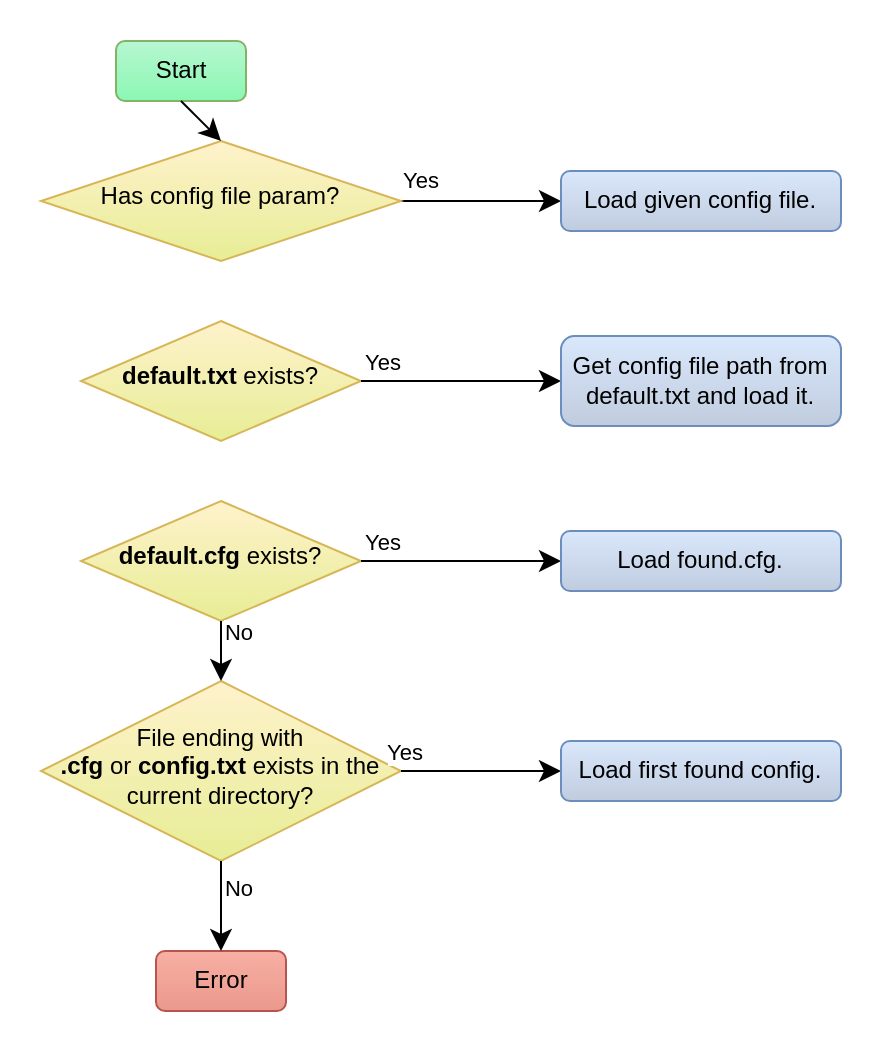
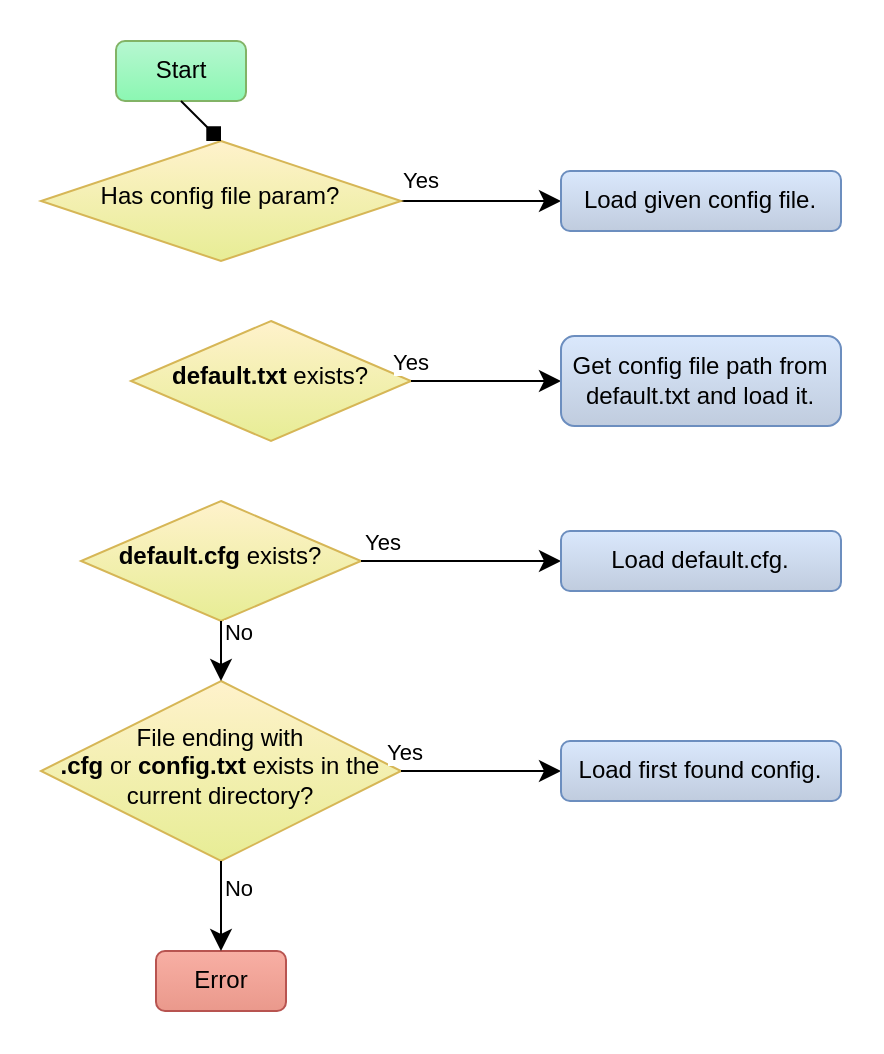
- <mxCell id="10" value="" style="endArrow=classic;html=1;rounded=0;exitX=0.5;exitY=1;exitDx=0;exitDy=0;entryX=0.5;entryY=0;entryDx=0;entryDy=0;endSize=8;fontFamily=Helvetica;" edge="1" parent="1" source="2" target="4"><mxGeometry width="50" height="50" relative="1" as="geometry"><mxPoint x="290" y="320" as="sourcePoint" /><mxPoint x="340" y="270" as="targetPoint" /></mxGeometry></mxCell>
+ <mxCell id="10" value="" style="endArrow=diamond;html=1;rounded=0;exitX=0.5;exitY=1;exitDx=0;exitDy=0;entryX=0.5;entryY=0;entryDx=0;entryDy=0;endSize=8;fontFamily=Helvetica;" edge="1" parent="1" source="2" target="4"><mxGeometry width="50" height="50" relative="1" as="geometry"><mxPoint x="290" y="320" as="sourcePoint" /><mxPoint x="340" y="270" as="targetPoint" /></mxGeometry></mxCell>
- <mxCell id="5" value="&lt;b&gt;default.txt&lt;/b&gt; exists?" style="rhombus;whiteSpace=wrap;html=1;shadow=0;fontFamily=Helvetica;fontSize=12;align=center;strokeWidth=1;spacing=6;spacingTop=-4;fillColor=#FFF2CC;strokeColor=#d6b656;gradientColor=#E7ED95;" parent="1" vertex="1"><mxGeometry x="40" y="160" width="140" height="60" as="geometry" /></mxCell>
+ <mxCell id="5" value="&lt;b&gt;default.txt&lt;/b&gt; exists?" style="rhombus;whiteSpace=wrap;html=1;shadow=0;fontFamily=Helvetica;fontSize=12;align=center;strokeWidth=1;spacing=6;spacingTop=-4;fillColor=#FFF2CC;strokeColor=#d6b656;gradientColor=#E7ED95;" parent="1" vertex="1"><mxGeometry x="65" y="160" width="140" height="60" as="geometry" /></mxCell>
- <mxCell id="14" value="Load found.cfg." style="rounded=1;whiteSpace=wrap;html=1;fillColor=#dae8fc;strokeColor=#6c8ebf;gradientColor=#C0CCDE;fontFamily=Helvetica;" vertex="1" parent="1"><mxGeometry x="280" y="265" width="140" height="30" as="geometry" /></mxCell>
+ <mxCell id="14" value="Load default.cfg." style="rounded=1;whiteSpace=wrap;html=1;fillColor=#dae8fc;strokeColor=#6c8ebf;gradientColor=#C0CCDE;fontFamily=Helvetica;" vertex="1" parent="1"><mxGeometry x="280" y="265" width="140" height="30" as="geometry" /></mxCell>
